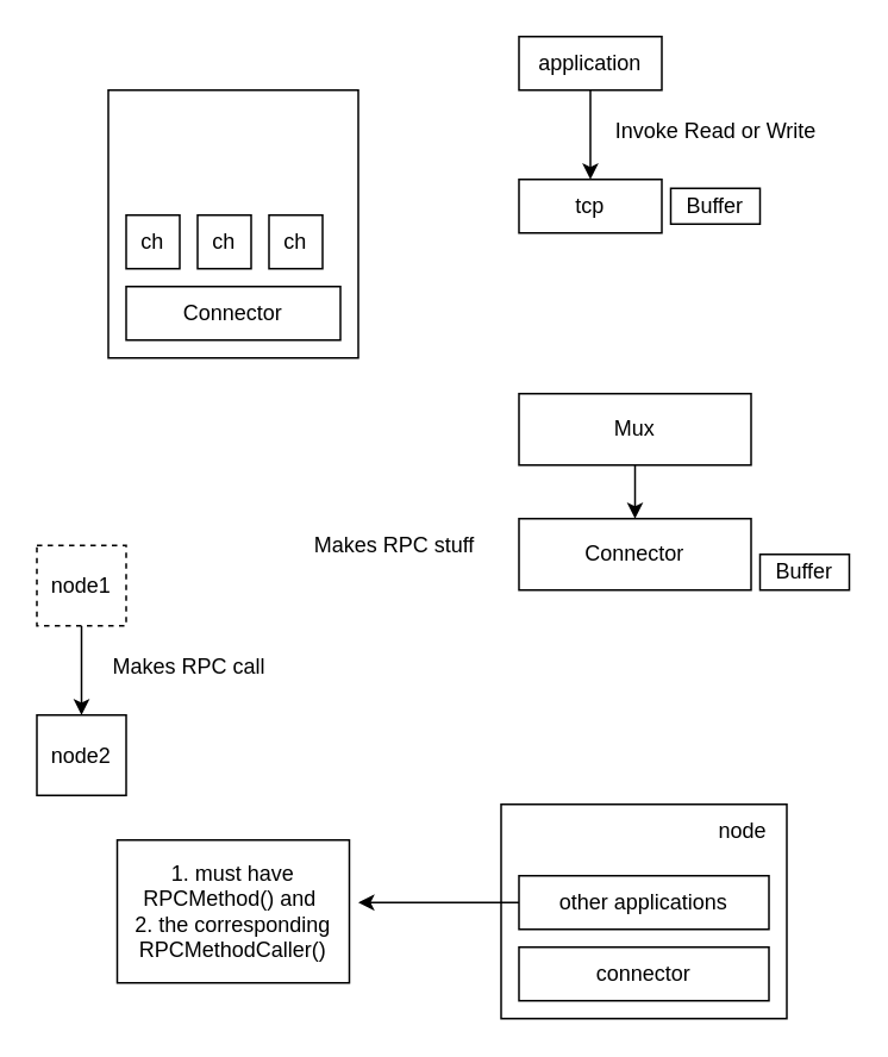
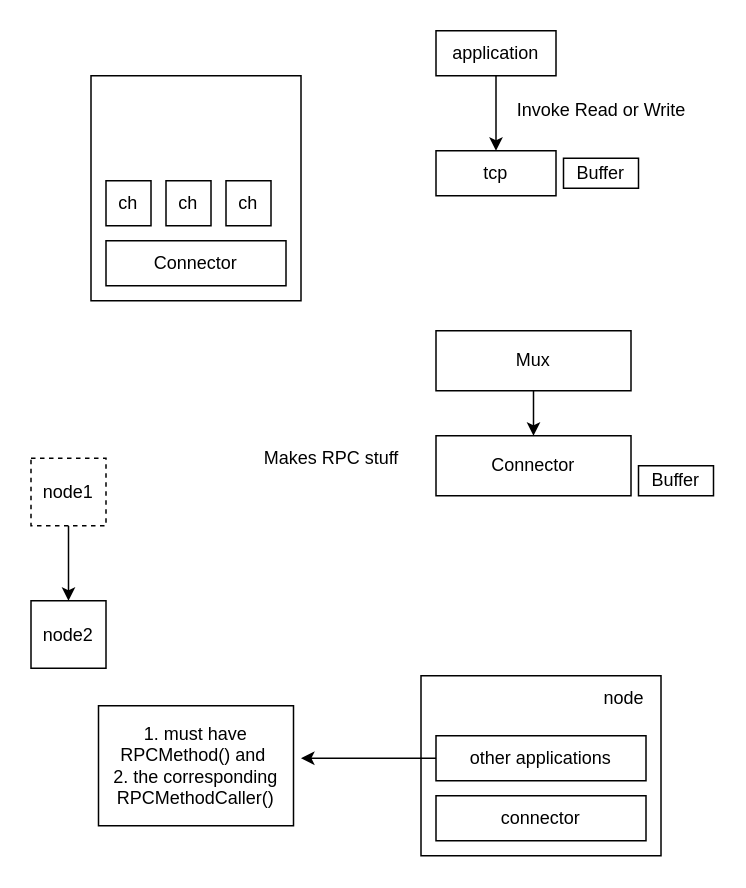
- <mxCell id="20" value="Makes RPC call" style="text;html=1;align=center;verticalAlign=middle;resizable=0;points=[];autosize=1;strokeColor=none;fillColor=none;" parent="1" vertex="1"><mxGeometry x="50" y="358" width="110" height="30" as="geometry" /></mxCell>
